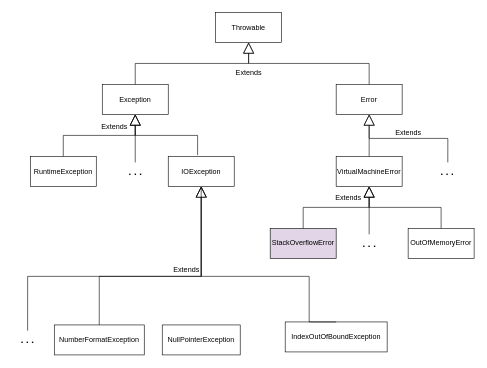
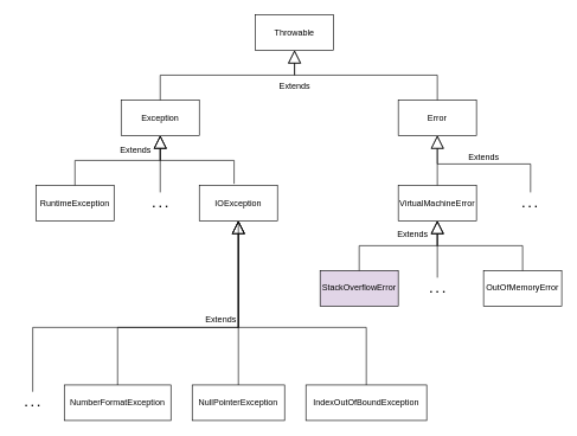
+ <mxCell id="29" value="" style="endArrow=block;endSize=16;endFill=0;html=1;rounded=0;fontSize=12;entryX=0.5;entryY=1;entryDx=0;entryDy=0;edgeStyle=orthogonalEdgeStyle;exitX=0.5;exitY=0;exitDx=0;exitDy=0;" edge="1" parent="1" source="24" target="6"><mxGeometry x="0.222" y="15" width="160" relative="1" as="geometry"><mxPoint x="175" y="551" as="sourcePoint" /><mxPoint x="345" y="320" as="targetPoint" /><mxPoint as="offset" /></mxGeometry></mxCell>
- <mxCell id="25" value="IndexOutOfBoundException" style="html=1;whiteSpace=wrap;" vertex="1" parent="1"><mxGeometry x="475" y="536" width="170" height="50" as="geometry" /></mxCell>
+ <mxCell id="25" value="IndexOutOfBoundException" style="html=1;whiteSpace=wrap;" vertex="1" parent="1"><mxGeometry x="430" y="541" width="170" height="50" as="geometry" /></mxCell>
